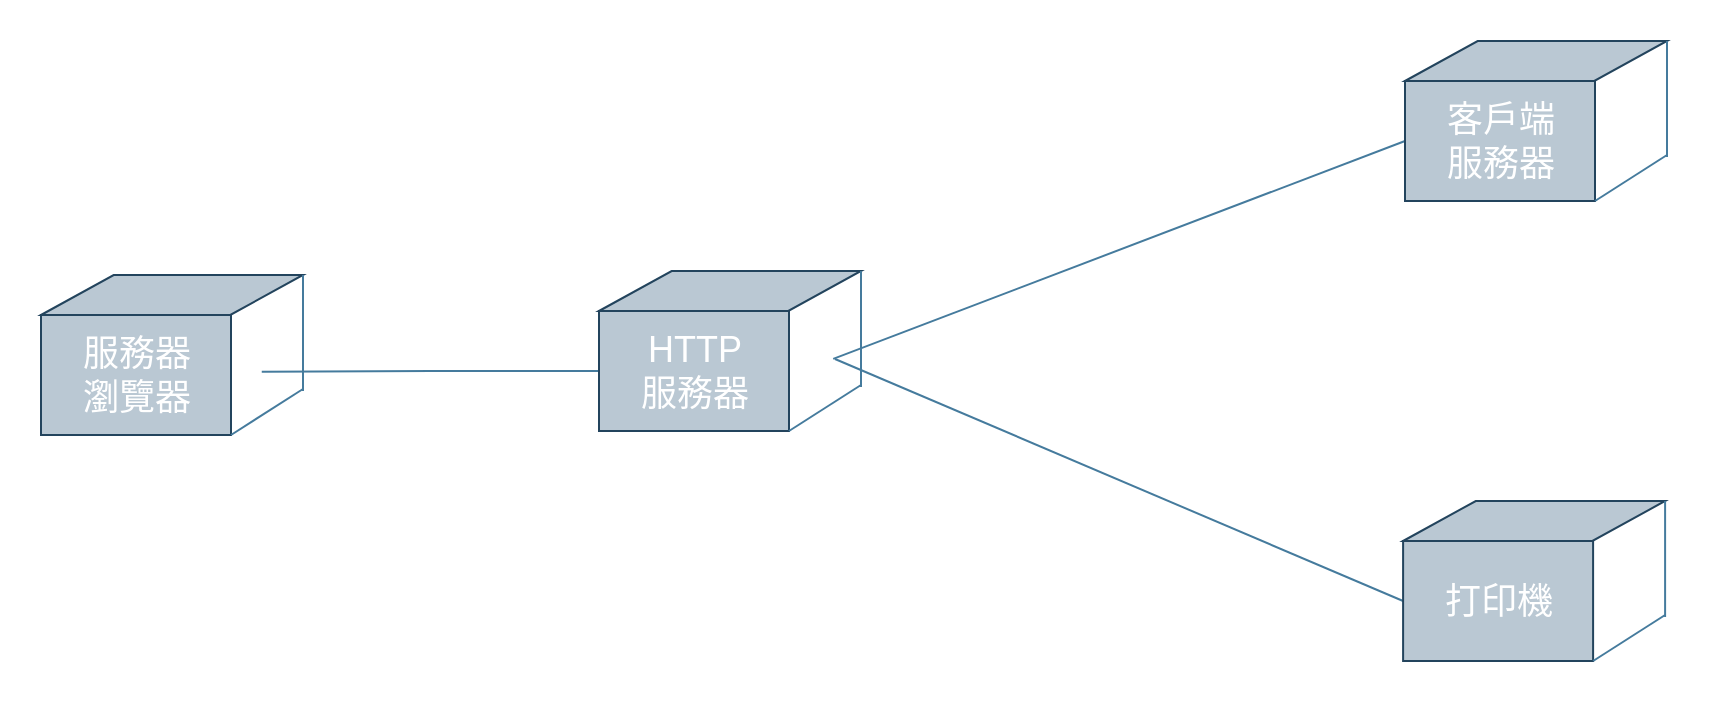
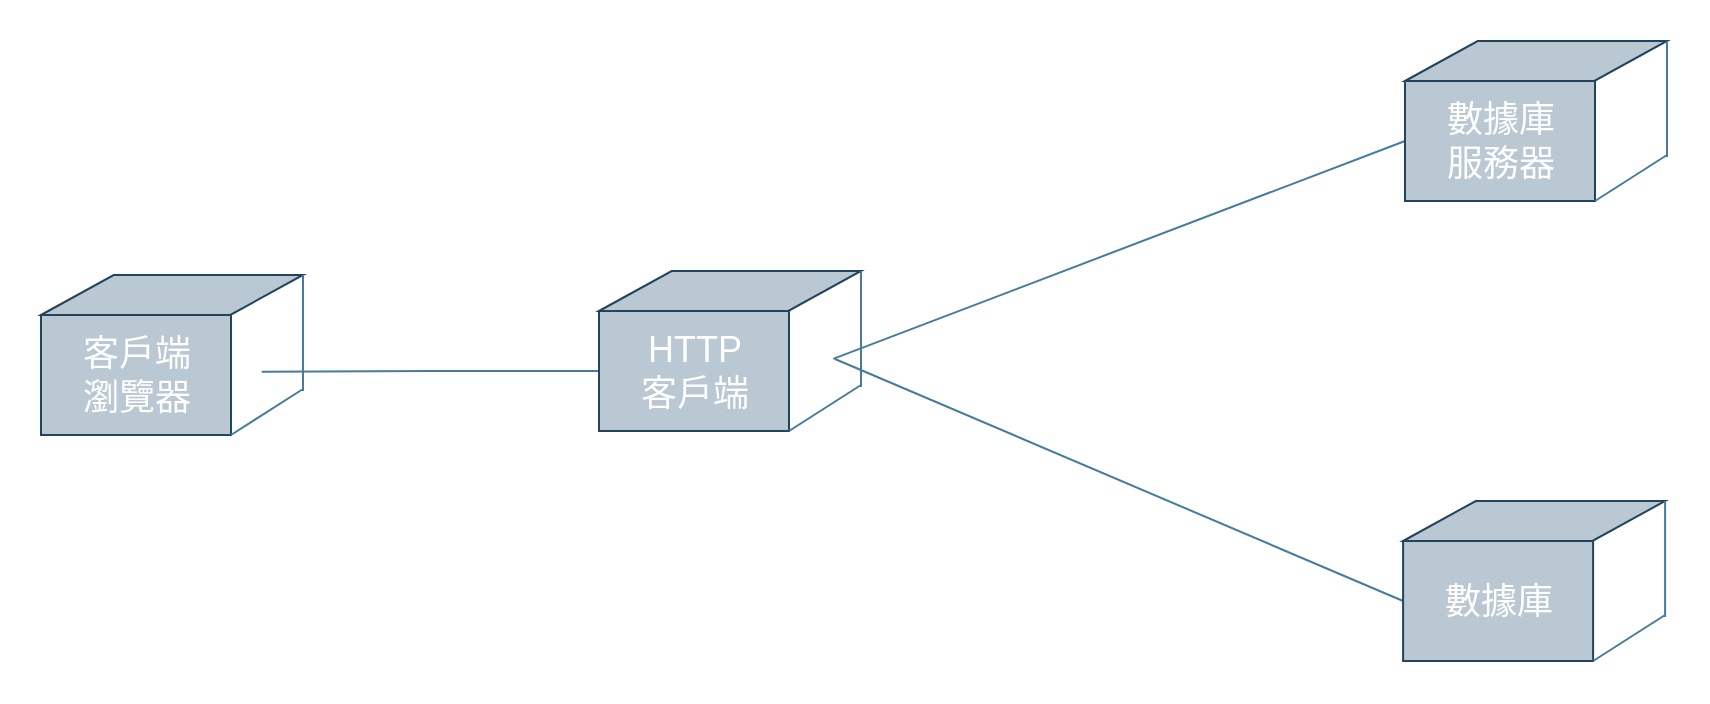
- <mxCell id="18" value="&lt;font color=&quot;#ffffff&quot; style=&quot;font-size: 18px;&quot;&gt;客戶端&lt;br&gt;服務器&lt;/font&gt;" style="text;html=1;align=center;verticalAlign=middle;resizable=0;points=[];autosize=1;strokeColor=none;fillColor=none;labelBackgroundColor=none;fontColor=#1D3557;" vertex="1" parent="1"><mxGeometry x="713.5" y="43" width="72" height="55" as="geometry" /></mxCell>
+ <mxCell id="18" value="&lt;font color=&quot;#ffffff&quot; style=&quot;font-size: 18px;&quot;&gt;數據庫&lt;br&gt;服務器&lt;/font&gt;" style="text;html=1;align=center;verticalAlign=middle;resizable=0;points=[];autosize=1;strokeColor=none;fillColor=none;labelBackgroundColor=none;fontColor=#1D3557;" vertex="1" parent="1"><mxGeometry x="713.5" y="43" width="72" height="55" as="geometry" /></mxCell>
- <mxCell id="12" value="&lt;font color=&quot;#ffffff&quot; style=&quot;font-size: 18px;&quot;&gt;HTTP&lt;br&gt;服務器&lt;/font&gt;" style="text;html=1;align=center;verticalAlign=middle;resizable=0;points=[];autosize=1;strokeColor=none;fillColor=none;labelBackgroundColor=none;fontColor=#1D3557;" vertex="1" parent="1"><mxGeometry x="310.5" y="158" width="72" height="55" as="geometry" /></mxCell>
+ <mxCell id="12" value="&lt;font color=&quot;#ffffff&quot; style=&quot;font-size: 18px;&quot;&gt;HTTP&lt;br&gt;客戶端&lt;/font&gt;" style="text;html=1;align=center;verticalAlign=middle;resizable=0;points=[];autosize=1;strokeColor=none;fillColor=none;labelBackgroundColor=none;fontColor=#1D3557;" vertex="1" parent="1"><mxGeometry x="310.5" y="158" width="72" height="55" as="geometry" /></mxCell>
- <mxCell id="6" value="&lt;font color=&quot;#ffffff&quot; style=&quot;font-size: 18px;&quot;&gt;服務器&lt;br&gt;瀏覽器&lt;/font&gt;" style="text;html=1;align=center;verticalAlign=middle;resizable=0;points=[];autosize=1;strokeColor=none;fillColor=none;labelBackgroundColor=none;fontColor=#1D3557;" vertex="1" parent="1"><mxGeometry x="31.5" y="160" width="72" height="55" as="geometry" /></mxCell>
+ <mxCell id="6" value="&lt;font color=&quot;#ffffff&quot; style=&quot;font-size: 18px;&quot;&gt;客戶端&lt;br&gt;瀏覽器&lt;/font&gt;" style="text;html=1;align=center;verticalAlign=middle;resizable=0;points=[];autosize=1;strokeColor=none;fillColor=none;labelBackgroundColor=none;fontColor=#1D3557;" vertex="1" parent="1"><mxGeometry x="31.5" y="160" width="72" height="55" as="geometry" /></mxCell>
- <mxCell id="24" value="&lt;span style=&quot;font-size: 18px;&quot;&gt;&lt;font color=&quot;#ffffff&quot;&gt;打印機&lt;/font&gt;&lt;/span&gt;" style="text;html=1;align=center;verticalAlign=middle;resizable=0;points=[];autosize=1;strokeColor=none;fillColor=none;labelBackgroundColor=none;fontColor=#1D3557;" vertex="1" parent="1"><mxGeometry x="712.55" y="284" width="72" height="34" as="geometry" /></mxCell>
+ <mxCell id="24" value="&lt;span style=&quot;font-size: 18px;&quot;&gt;&lt;font color=&quot;#ffffff&quot;&gt;數據庫&lt;/font&gt;&lt;/span&gt;" style="text;html=1;align=center;verticalAlign=middle;resizable=0;points=[];autosize=1;strokeColor=none;fillColor=none;labelBackgroundColor=none;fontColor=#1D3557;" vertex="1" parent="1"><mxGeometry x="712.55" y="284" width="72" height="34" as="geometry" /></mxCell>
